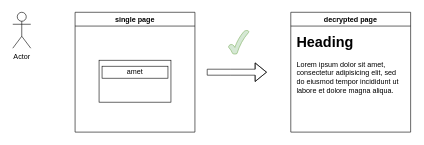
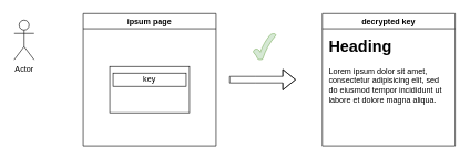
- <mxCell id="2" value="single page" style="swimlane;" vertex="1" parent="1"><mxGeometry x="124" y="20" width="200" height="200" as="geometry" /></mxCell>
+ <mxCell id="2" value="ipsum page" style="swimlane;" vertex="1" parent="1"><mxGeometry x="124" y="20" width="200" height="200" as="geometry" /></mxCell>
- <mxCell id="6" value="decrypted page" style="swimlane;" vertex="1" parent="1"><mxGeometry x="484" y="20" width="200" height="200" as="geometry" /></mxCell>
+ <mxCell id="6" value="decrypted key" style="swimlane;" vertex="1" parent="1"><mxGeometry x="484" y="20" width="200" height="200" as="geometry" /></mxCell>
- <mxCell id="8" value="Actor" style="shape=umlActor;verticalLabelPosition=bottom;verticalAlign=top;html=1;" vertex="1" parent="1"><mxGeometry x="20" y="20" width="30" height="60" as="geometry" /></mxCell>
+ <mxCell id="8" value="Actor" style="shape=umlActor;verticalLabelPosition=bottom;verticalAlign=top;html=1;" vertex="1" parent="1"><mxGeometry x="20" y="30" width="30" height="60" as="geometry" /></mxCell>
- <mxCell id="4" value="amet" style="rounded=0;whiteSpace=wrap;html=1;" vertex="1" parent="2"><mxGeometry x="45" y="90" width="110" height="20" as="geometry" /></mxCell>
+ <mxCell id="4" value="key" style="rounded=0;whiteSpace=wrap;html=1;" vertex="1" parent="2"><mxGeometry x="45" y="90" width="110" height="20" as="geometry" /></mxCell>
